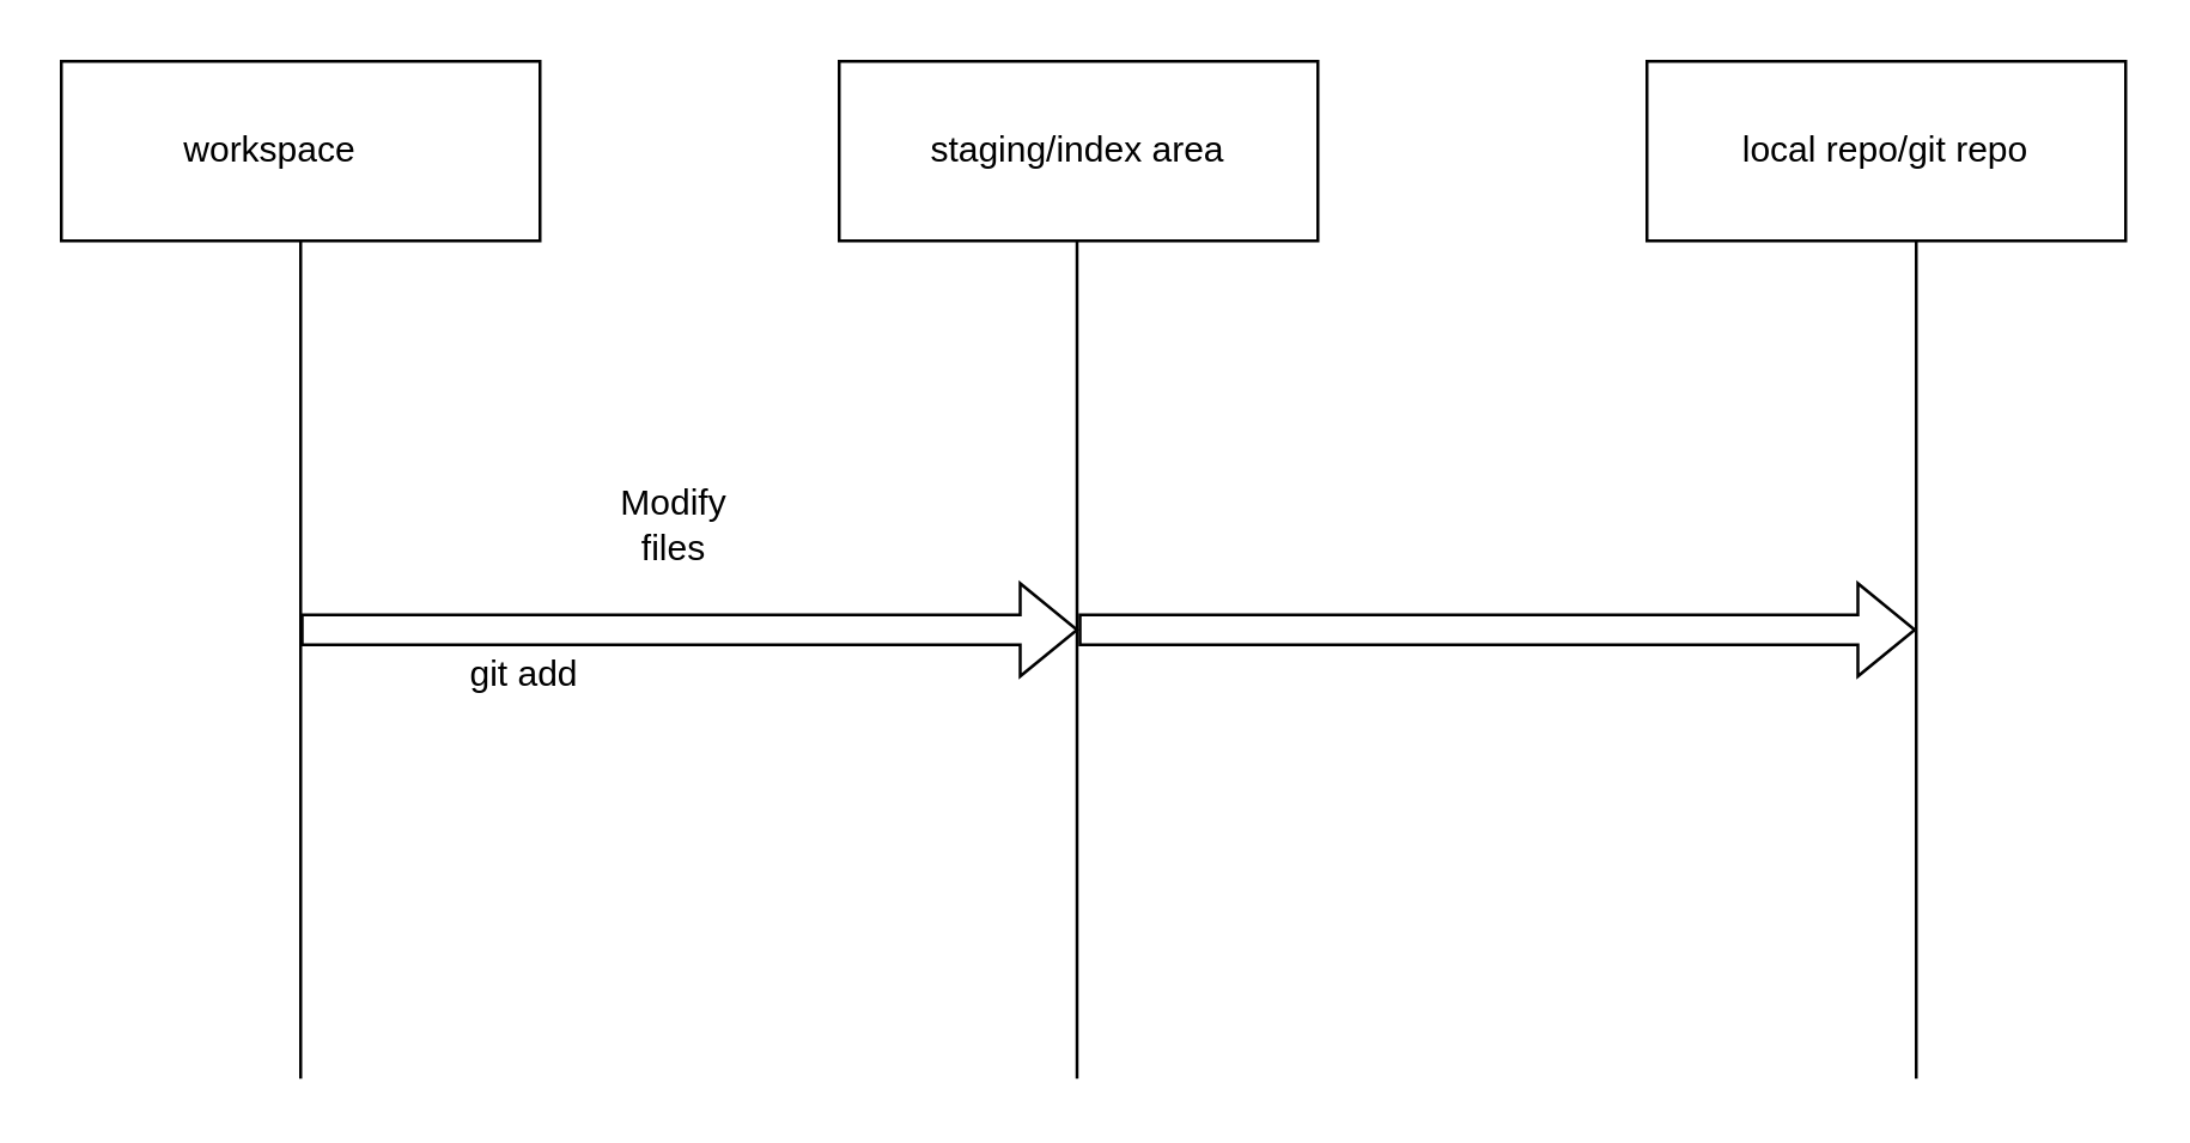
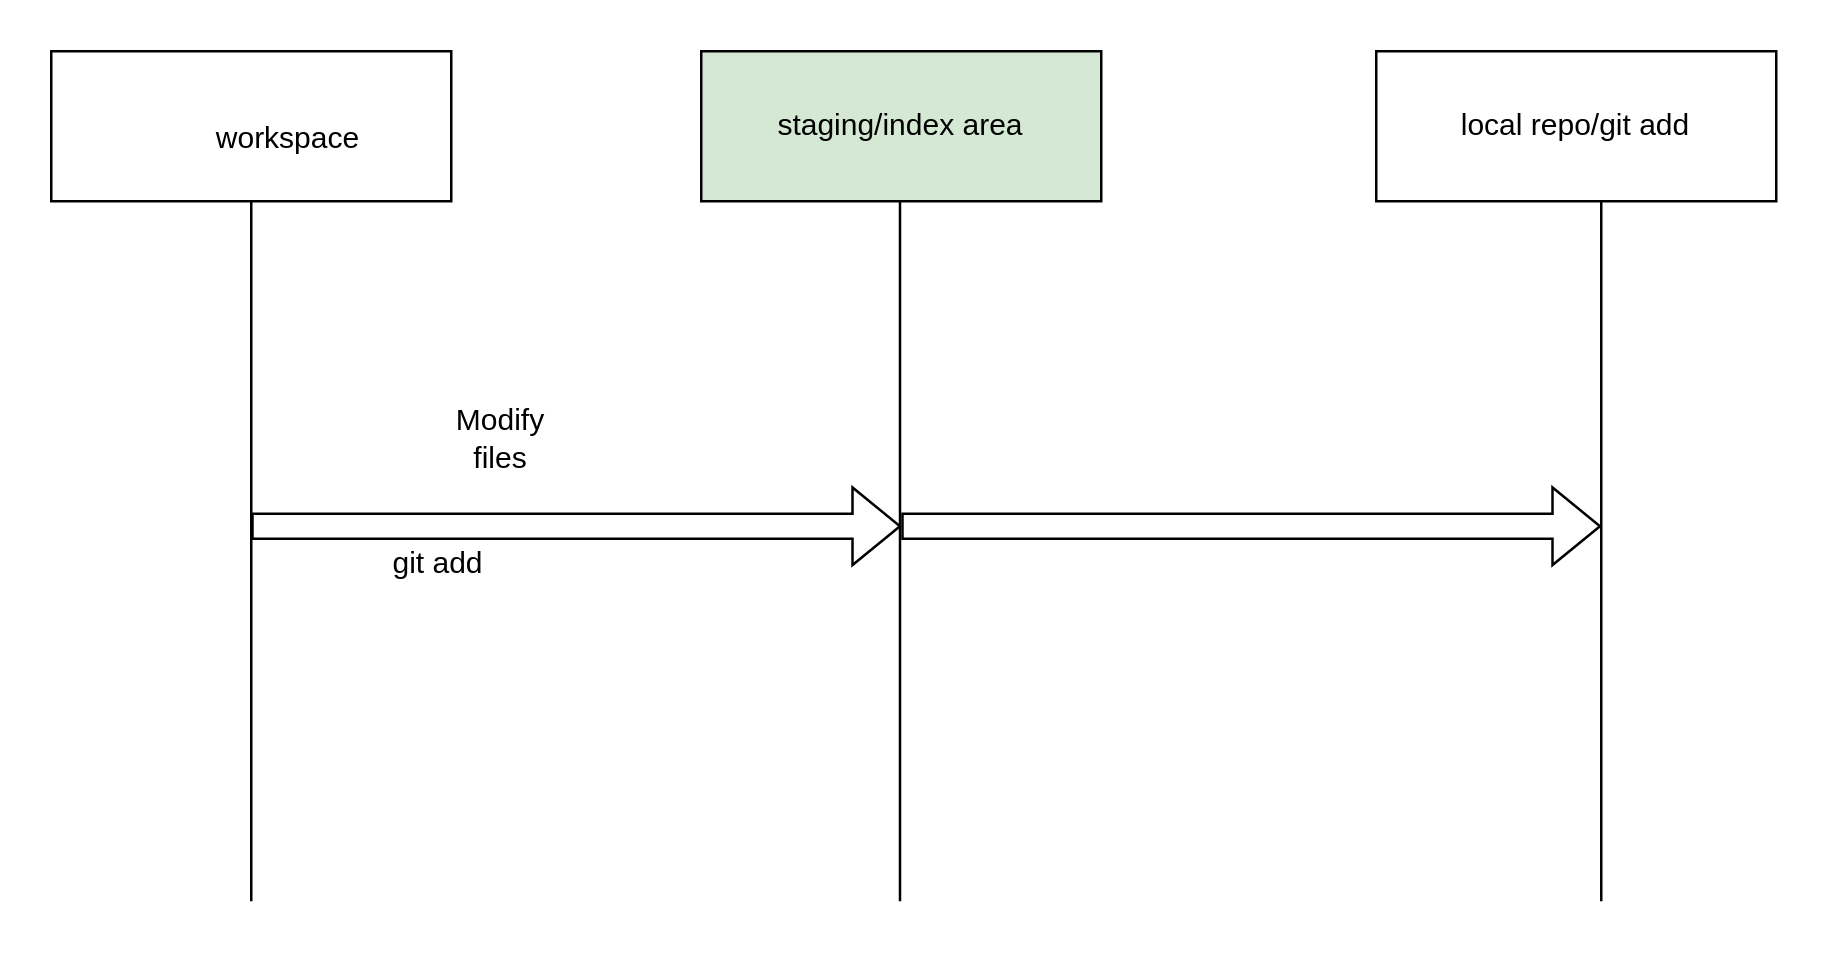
- <mxCell id="5" value="workspace" style="text;html=1;strokeColor=none;fillColor=none;align=center;verticalAlign=middle;whiteSpace=wrap;rounded=0;" vertex="1" parent="1"><mxGeometry x="60" y="35" width="60" height="30" as="geometry" /></mxCell>
+ <mxCell id="5" value="workspace" style="text;html=1;strokeColor=none;fillColor=none;align=center;verticalAlign=middle;whiteSpace=wrap;rounded=0;" vertex="1" parent="1"><mxGeometry x="85" y="40" width="60" height="30" as="geometry" /></mxCell>
- <mxCell id="3" value="staging/index area" style="rounded=0;whiteSpace=wrap;html=1;" vertex="1" parent="1"><mxGeometry x="280" y="20" width="160" height="60" as="geometry" /></mxCell>
+ <mxCell id="3" value="staging/index area" style="rounded=0;whiteSpace=wrap;html=1;fillColor=#d5e8d4;" vertex="1" parent="1"><mxGeometry x="280" y="20" width="160" height="60" as="geometry" /></mxCell>
- <mxCell id="4" value="local repo/git repo" style="rounded=0;whiteSpace=wrap;html=1;" vertex="1" parent="1"><mxGeometry x="550" y="20" width="160" height="60" as="geometry" /></mxCell>
+ <mxCell id="4" value="local repo/git add" style="rounded=0;whiteSpace=wrap;html=1;" vertex="1" parent="1"><mxGeometry x="550" y="20" width="160" height="60" as="geometry" /></mxCell>
- <mxCell id="10" value="Modify files" style="text;html=1;strokeColor=none;fillColor=none;align=center;verticalAlign=middle;whiteSpace=wrap;rounded=0;" vertex="1" parent="1"><mxGeometry x="195" y="160" width="60" height="30" as="geometry" /></mxCell>
+ <mxCell id="10" value="Modify files" style="text;html=1;strokeColor=none;fillColor=none;align=center;verticalAlign=middle;whiteSpace=wrap;rounded=0;" vertex="1" parent="1"><mxGeometry x="170" y="160" width="60" height="30" as="geometry" /></mxCell>
